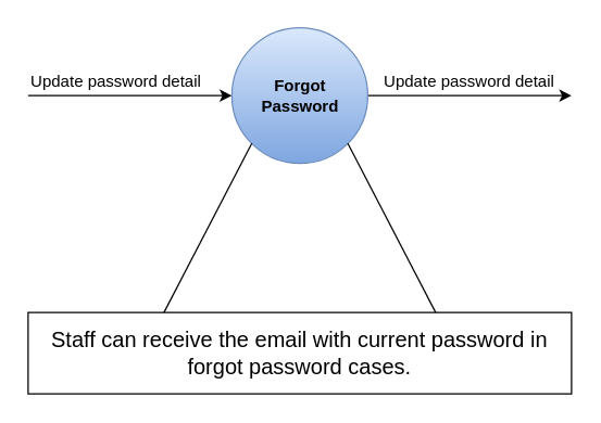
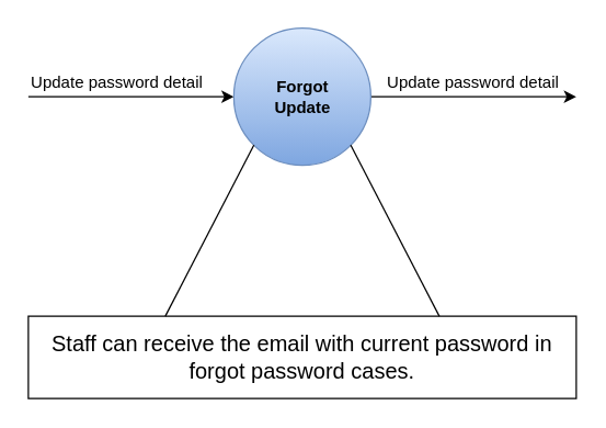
- <mxCell id="4" value="&lt;font color=&quot;#000000&quot;&gt;&lt;b&gt;Forgot&lt;br&gt;Password&lt;/b&gt;&lt;/font&gt;" style="shape=ellipse;html=1;dashed=0;whitespace=wrap;aspect=fixed;perimeter=ellipsePerimeter;fillColor=#dae8fc;gradientColor=#7ea6e0;strokeColor=#6c8ebf;" parent="1" vertex="1"><mxGeometry x="170" y="20" width="100" height="100" as="geometry" /></mxCell>
+ <mxCell id="4" value="&lt;font color=&quot;#000000&quot;&gt;&lt;b&gt;Forgot&lt;br&gt;Update&lt;/b&gt;&lt;/font&gt;" style="shape=ellipse;html=1;dashed=0;whitespace=wrap;aspect=fixed;perimeter=ellipsePerimeter;fillColor=#dae8fc;gradientColor=#7ea6e0;strokeColor=#6c8ebf;" parent="1" vertex="1"><mxGeometry x="170" y="20" width="100" height="100" as="geometry" /></mxCell>
